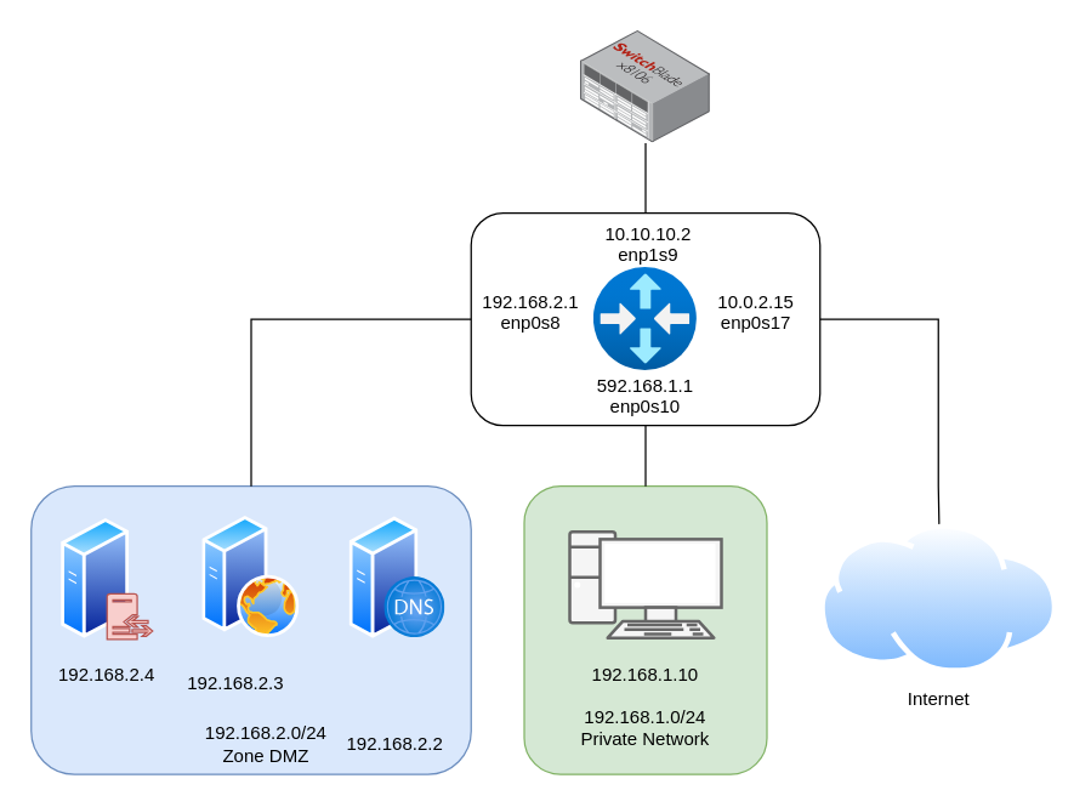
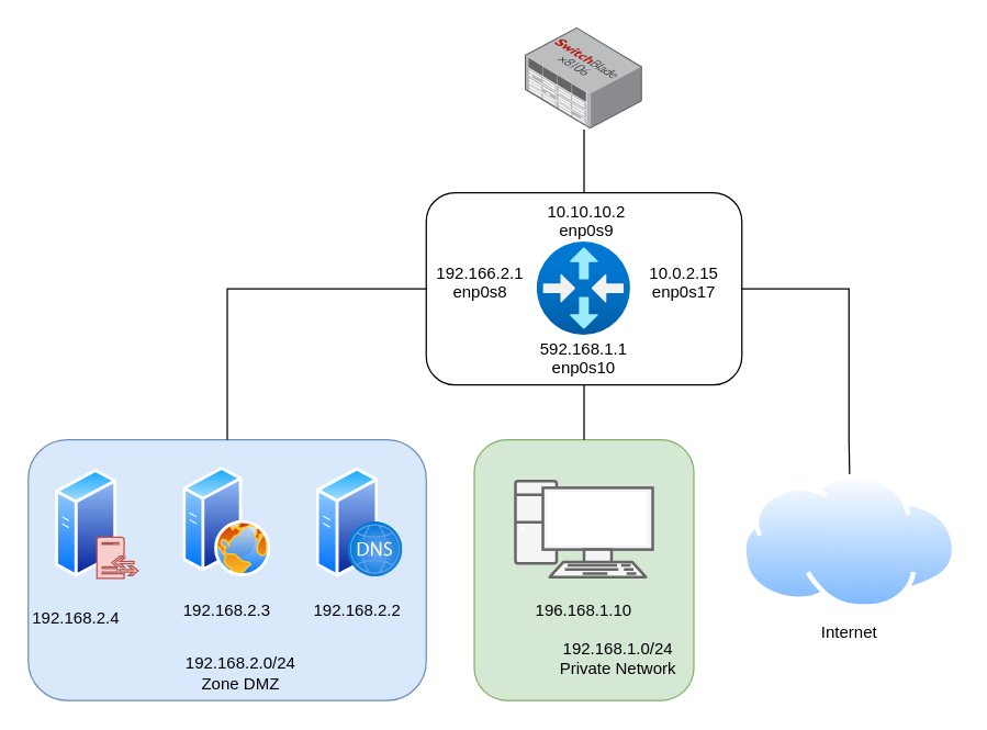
- <mxCell id="25" value="10.10.10.2&#10;enp1s9" style="text;whiteSpace=wrap;align=center;" vertex="1" parent="21"><mxGeometry x="71.5" width="90" height="50" as="geometry" /></mxCell>
+ <mxCell id="25" value="10.10.10.2&#10;enp0s9" style="text;whiteSpace=wrap;align=center;" vertex="1" parent="21"><mxGeometry x="71.5" width="90" height="50" as="geometry" /></mxCell>
- <mxCell id="26" value="192.168.2.1&#10;enp0s8" style="text;whiteSpace=wrap;align=center;" vertex="1" parent="21"><mxGeometry x="2" y="45" width="74.5" height="50" as="geometry" /></mxCell>
+ <mxCell id="26" value="192.166.2.1&#10;enp0s8" style="text;whiteSpace=wrap;align=center;" vertex="1" parent="21"><mxGeometry x="2" y="45" width="74.5" height="50" as="geometry" /></mxCell>
- <mxCell id="13" value="192.168.2.4" style="text;html=1;align=center;verticalAlign=middle;whiteSpace=wrap;rounded=0;" vertex="1" parent="2"><mxGeometry x="20" y="110" width="60" height="30" as="geometry" /></mxCell>
+ <mxCell id="13" value="192.168.2.4" style="text;html=1;align=center;verticalAlign=middle;whiteSpace=wrap;rounded=0;" vertex="1" parent="2"><mxGeometry x="5" y="115" width="60" height="30" as="geometry" /></mxCell>
- <mxCell id="18" value="192.168.1.10" style="text;html=1;align=center;verticalAlign=middle;whiteSpace=wrap;rounded=0;" vertex="1" parent="15"><mxGeometry x="50" y="110" width="60" height="30" as="geometry" /></mxCell>
+ <mxCell id="18" value="196.168.1.10" style="text;html=1;align=center;verticalAlign=middle;whiteSpace=wrap;rounded=0;" vertex="1" parent="15"><mxGeometry x="50" y="110" width="60" height="30" as="geometry" /></mxCell>
- <mxCell id="12" value="192.168.2.3" style="text;html=1;align=center;verticalAlign=middle;whiteSpace=wrap;rounded=0;" vertex="1" parent="2"><mxGeometry x="105" y="115" width="60" height="30" as="geometry" /></mxCell>
+ <mxCell id="12" value="192.168.2.3" style="text;html=1;align=center;verticalAlign=middle;whiteSpace=wrap;rounded=0;" vertex="1" parent="2"><mxGeometry x="115" y="110" width="60" height="30" as="geometry" /></mxCell>
- <mxCell id="19" value="192.168.1.0/24&lt;div&gt;Private Network&lt;/div&gt;&lt;div&gt;&lt;br&gt;&lt;/div&gt;" style="text;html=1;align=center;verticalAlign=middle;whiteSpace=wrap;rounded=0;" vertex="1" parent="15"><mxGeometry x="35" y="151.5" width="90" height="30" as="geometry" /></mxCell>
+ <mxCell id="19" value="192.168.1.0/24&lt;div&gt;Private Network&lt;/div&gt;&lt;div&gt;&lt;br&gt;&lt;/div&gt;" style="text;html=1;align=center;verticalAlign=middle;whiteSpace=wrap;rounded=0;" vertex="1" parent="15"><mxGeometry x="60" y="151.5" width="90" height="30" as="geometry" /></mxCell>
- <mxCell id="11" value="192.168.2.2" style="text;html=1;align=center;verticalAlign=middle;whiteSpace=wrap;rounded=0;" vertex="1" parent="2"><mxGeometry x="210" y="155" width="60" height="30" as="geometry" /></mxCell>
+ <mxCell id="11" value="192.168.2.2" style="text;html=1;align=center;verticalAlign=middle;whiteSpace=wrap;rounded=0;" vertex="1" parent="2"><mxGeometry x="210" y="110" width="60" height="30" as="geometry" /></mxCell>
